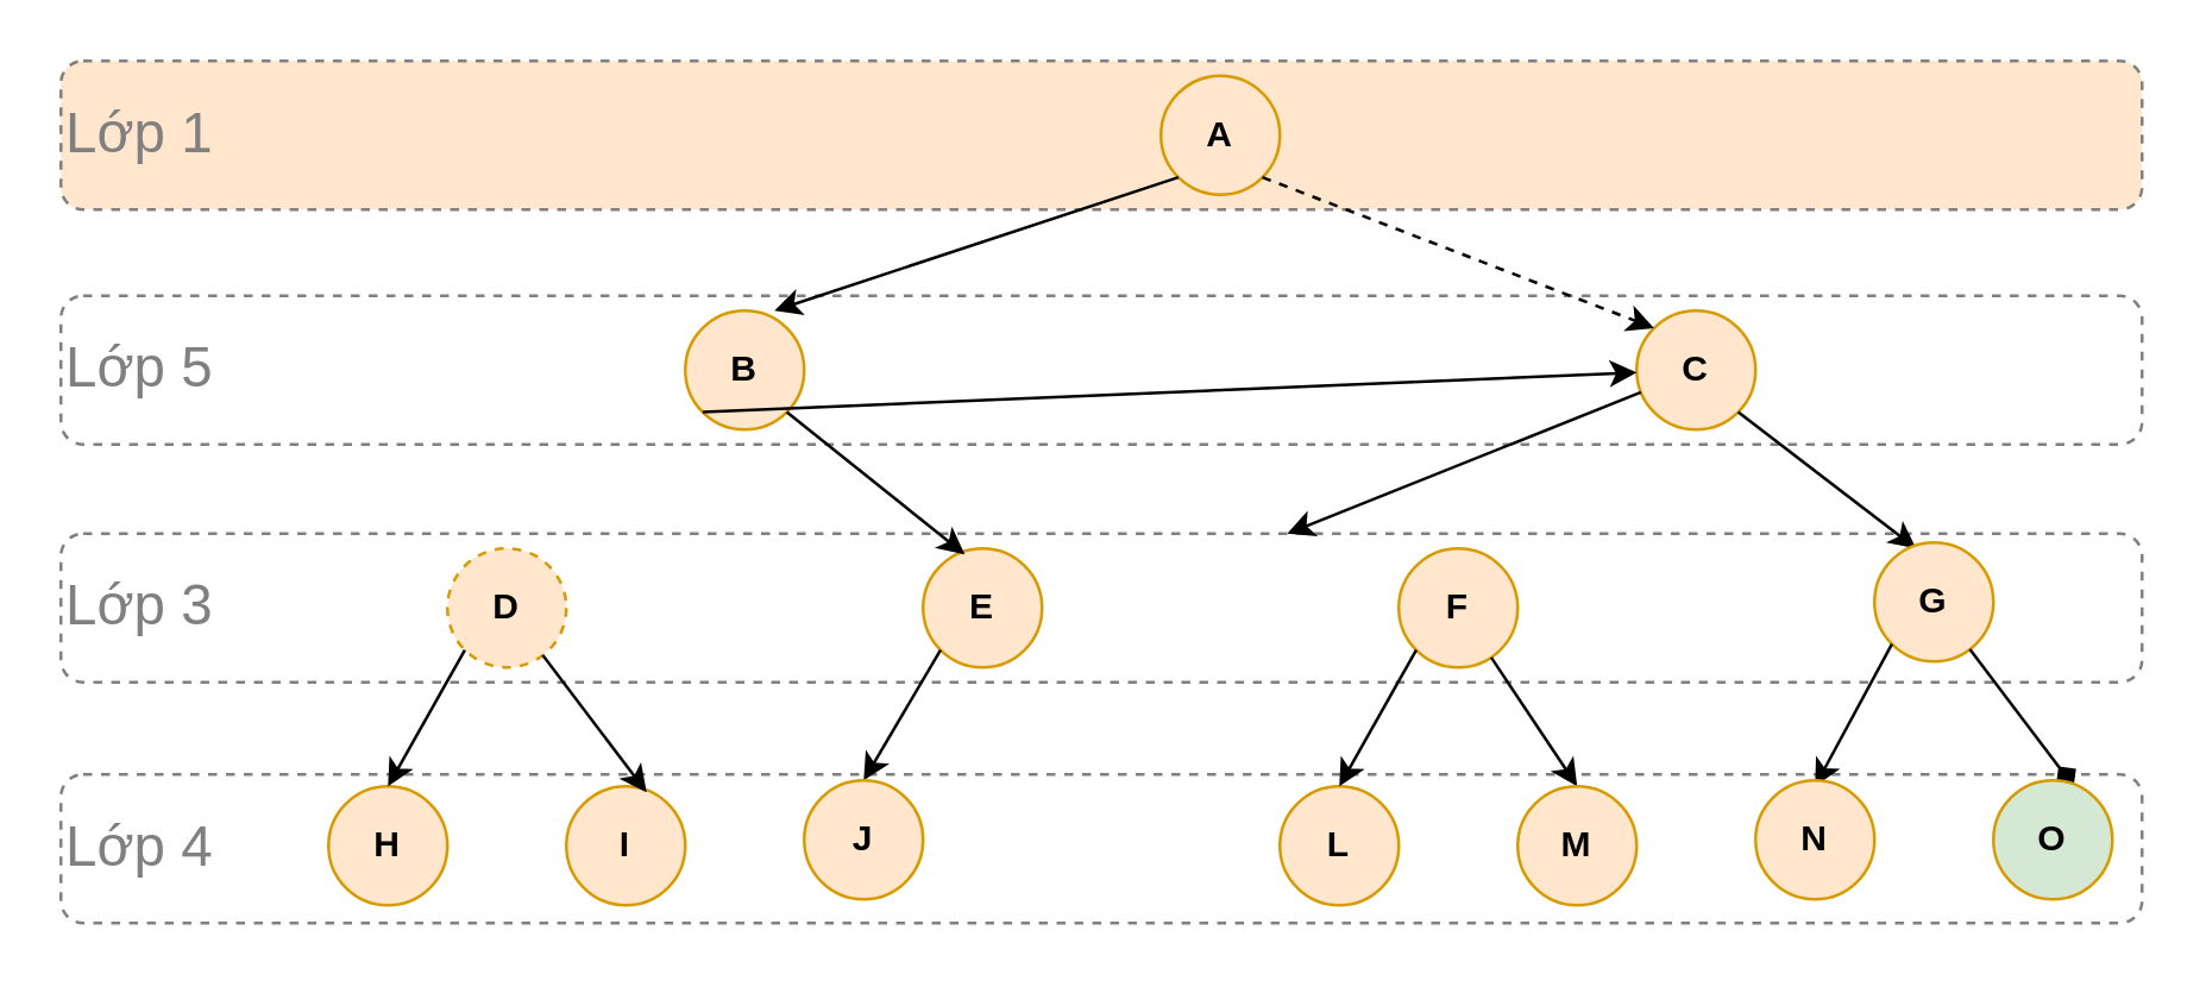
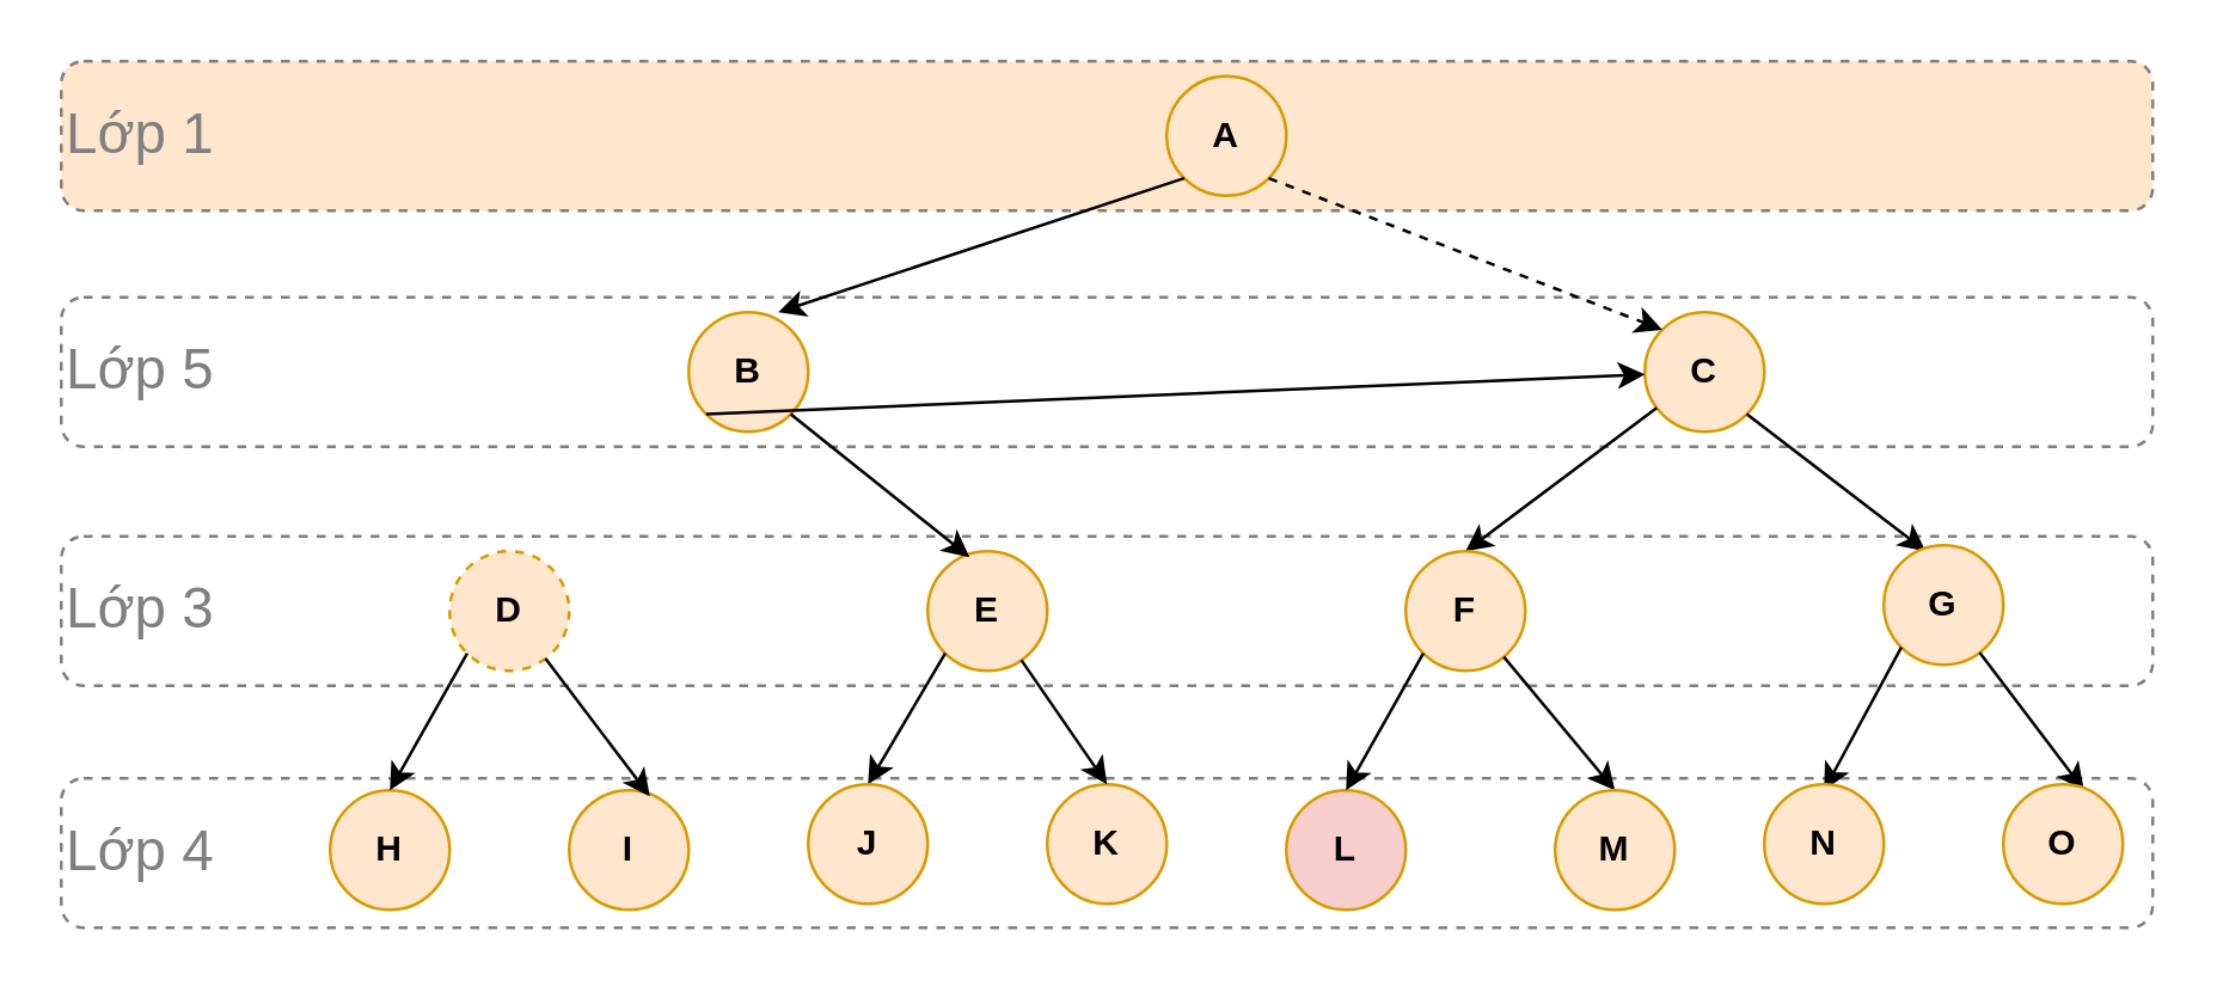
- <mxCell id="19" value="" style="endArrow=classic;html=1;rounded=0;" edge="1" target="3" parent="1" source="10"><mxGeometry width="50" height="50" relative="1" as="geometry"><mxPoint x="436" y="136" as="sourcePoint" /><mxPoint x="342" y="182" as="targetPoint" /></mxGeometry></mxCell>
+ <mxCell id="19" value="" style="endArrow=classic;html=1;rounded=0;entryX=0.5;entryY=0;entryDx=0;entryDy=0;" edge="1" target="21" parent="1" source="10"><mxGeometry width="50" height="50" relative="1" as="geometry"><mxPoint x="436" y="136" as="sourcePoint" /><mxPoint x="342" y="182" as="targetPoint" /></mxGeometry></mxCell>
+ <mxCell id="30" value="" style="endArrow=classic;html=1;rounded=0;entryX=0.5;entryY=0;entryDx=0;entryDy=0;" edge="1" target="29" parent="1" source="8"><mxGeometry width="50" height="50" relative="1" as="geometry"><mxPoint x="282" y="218" as="sourcePoint" /><mxPoint x="370" y="274" as="targetPoint" /></mxGeometry></mxCell>
- <mxCell id="32" value="" style="endArrow=diamond;html=1;rounded=0;entryX=0.675;entryY=0.05;entryDx=0;entryDy=0;entryPerimeter=0;" edge="1" target="34" parent="1" source="22"><mxGeometry width="50" height="50" relative="1" as="geometry"><mxPoint x="582" y="218" as="sourcePoint" /><mxPoint x="540" y="192" as="targetPoint" /></mxGeometry></mxCell>
+ <mxCell id="32" value="" style="endArrow=classic;html=1;rounded=0;entryX=0.675;entryY=0.05;entryDx=0;entryDy=0;entryPerimeter=0;" edge="1" target="34" parent="1" source="22"><mxGeometry width="50" height="50" relative="1" as="geometry"><mxPoint x="582" y="218" as="sourcePoint" /><mxPoint x="540" y="192" as="targetPoint" /></mxGeometry></mxCell>
+ <mxCell id="29" value="K" style="ellipse;whiteSpace=wrap;html=1;aspect=fixed;fillColor=#ffe6cc;strokeColor=#d79b00;fontStyle=1" vertex="1" parent="1"><mxGeometry x="350" y="262" width="40" height="40" as="geometry" /></mxCell>
- <mxCell id="34" value="O" style="ellipse;whiteSpace=wrap;html=1;aspect=fixed;fillColor=#d5e8d4;strokeColor=#d79b00;fontStyle=1;" vertex="1" parent="1"><mxGeometry x="670" y="262" width="40" height="40" as="geometry" /></mxCell>
+ <mxCell id="34" value="O" style="ellipse;whiteSpace=wrap;html=1;aspect=fixed;fillColor=#ffe6cc;strokeColor=#d79b00;fontStyle=1" vertex="1" parent="1"><mxGeometry x="670" y="262" width="40" height="40" as="geometry" /></mxCell>
- <mxCell id="25" value="L" style="ellipse;whiteSpace=wrap;html=1;aspect=fixed;fillColor=#ffe6cc;strokeColor=#d79b00;fontStyle=1" vertex="1" parent="1"><mxGeometry x="430" y="264" width="40" height="40" as="geometry" /></mxCell>
+ <mxCell id="25" value="L" style="ellipse;whiteSpace=wrap;html=1;aspect=fixed;fillColor=#f8cecc;strokeColor=#d79b00;fontStyle=1;" vertex="1" parent="1"><mxGeometry x="430" y="264" width="40" height="40" as="geometry" /></mxCell>
- <mxCell id="24" value="M" style="ellipse;whiteSpace=wrap;html=1;aspect=fixed;fillColor=#ffe6cc;strokeColor=#d79b00;fontStyle=1" vertex="1" parent="1"><mxGeometry x="510" y="264" width="40" height="40" as="geometry" /></mxCell>
+ <mxCell id="24" value="M" style="ellipse;whiteSpace=wrap;html=1;aspect=fixed;fillColor=#ffe6cc;strokeColor=#d79b00;fontStyle=1" vertex="1" parent="1"><mxGeometry x="520" y="264" width="40" height="40" as="geometry" /></mxCell>
